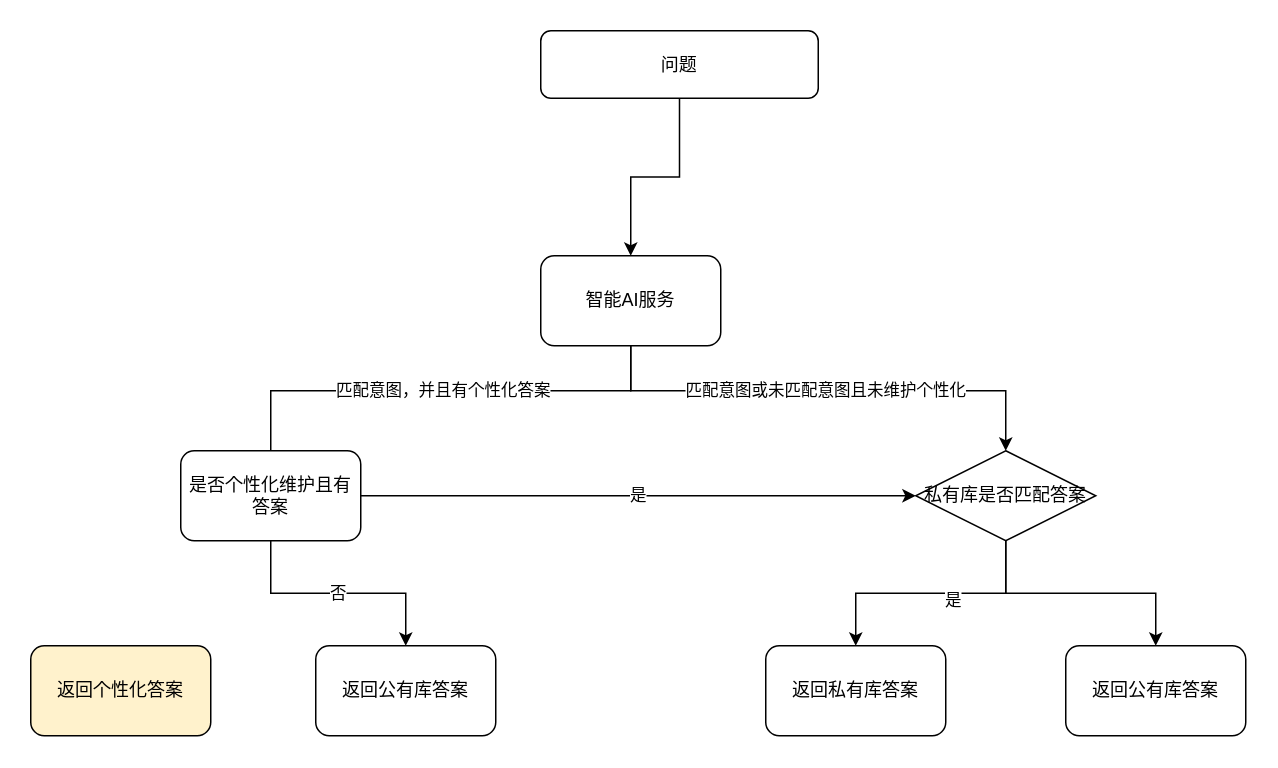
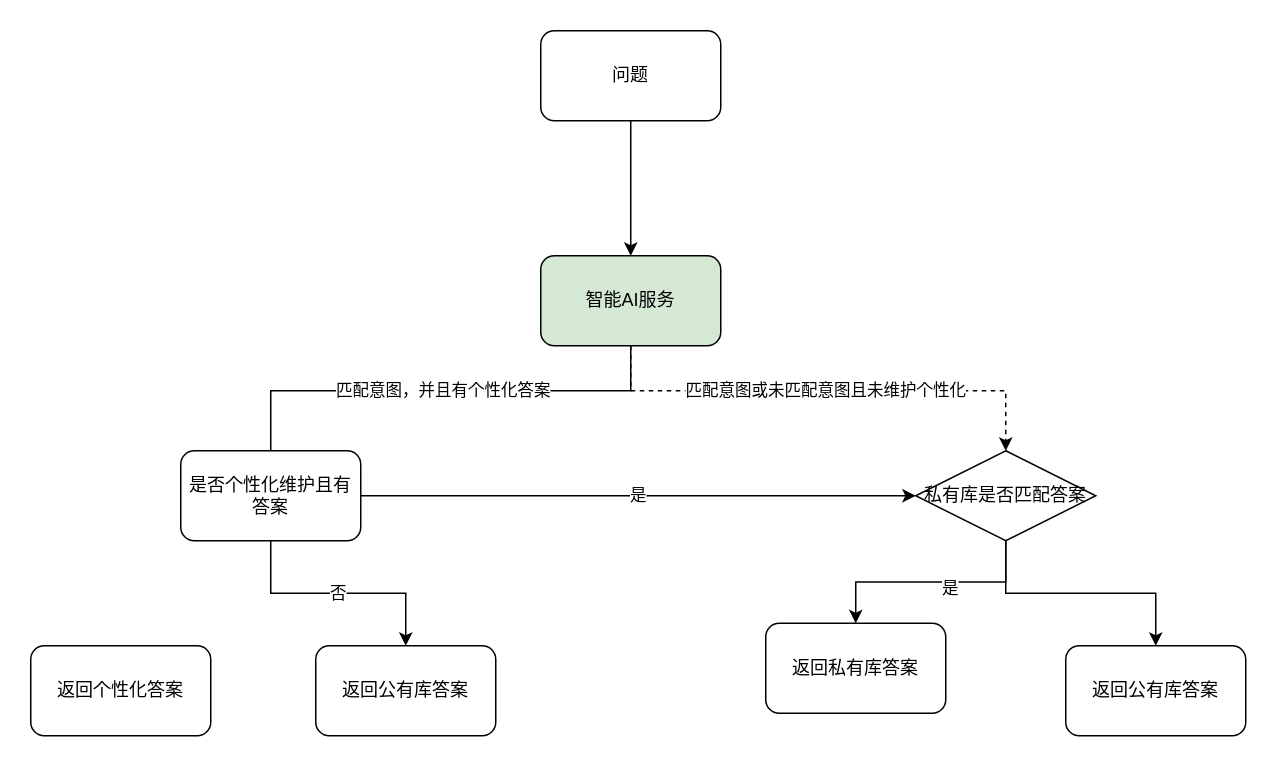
- <mxCell id="3" value="问题" style="rounded=1;whiteSpace=wrap;html=1;" vertex="1" parent="1"><mxGeometry x="360" y="20" width="185" height="45" as="geometry" /></mxCell>
+ <mxCell id="3" value="问题" style="rounded=1;whiteSpace=wrap;html=1;" vertex="1" parent="1"><mxGeometry x="360" y="20" width="120" height="60" as="geometry" /></mxCell>
- <mxCell id="6" value="智能AI服务" style="rounded=1;whiteSpace=wrap;html=1;" vertex="1" parent="1"><mxGeometry x="360" y="170" width="120" height="60" as="geometry" /></mxCell>
+ <mxCell id="6" value="智能AI服务" style="rounded=1;whiteSpace=wrap;html=1;fillColor=#d5e8d4;" vertex="1" parent="1"><mxGeometry x="360" y="170" width="120" height="60" as="geometry" /></mxCell>
- <mxCell id="5" value="匹配意图或未匹配意图且未维护个性化" style="edgeStyle=orthogonalEdgeStyle;rounded=0;orthogonalLoop=1;jettySize=auto;html=1;" edge="1" parent="1" source="6" target="13"><mxGeometry relative="1" as="geometry"><Array as="points"><mxPoint x="420" y="260" /><mxPoint x="670" y="260" /></Array></mxGeometry></mxCell>
+ <mxCell id="5" value="匹配意图或未匹配意图且未维护个性化" style="edgeStyle=orthogonalEdgeStyle;rounded=0;orthogonalLoop=1;jettySize=auto;html=1;dashed=1;" edge="1" parent="1" source="6" target="13"><mxGeometry relative="1" as="geometry"><Array as="points"><mxPoint x="420" y="260" /><mxPoint x="670" y="260" /></Array></mxGeometry></mxCell>
- <mxCell id="14" value="返回个性化答案" style="rounded=1;whiteSpace=wrap;html=1;fillColor=#fff2cc;" vertex="1" parent="1"><mxGeometry y="430" width="120" height="60" as="geometry" x="20" /></mxCell>
+ <mxCell id="14" value="返回个性化答案" style="rounded=1;whiteSpace=wrap;html=1;" vertex="1" parent="1"><mxGeometry y="430" width="120" height="60" as="geometry" x="20" /></mxCell>
- <mxCell id="16" value="返回私有库答案" style="rounded=1;whiteSpace=wrap;html=1;" vertex="1" parent="1"><mxGeometry x="510" y="430" width="120" height="60" as="geometry" /></mxCell>
+ <mxCell id="16" value="返回私有库答案" style="rounded=1;whiteSpace=wrap;html=1;" vertex="1" parent="1"><mxGeometry x="510" y="415" width="120" height="60" as="geometry" /></mxCell>
